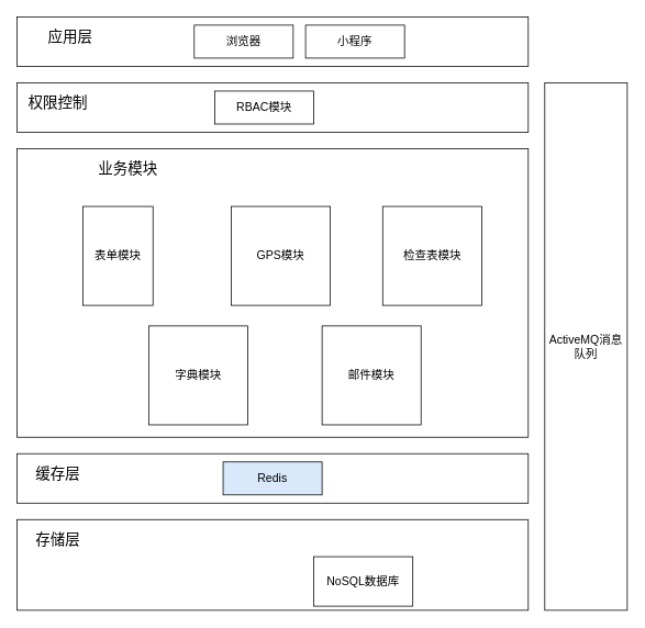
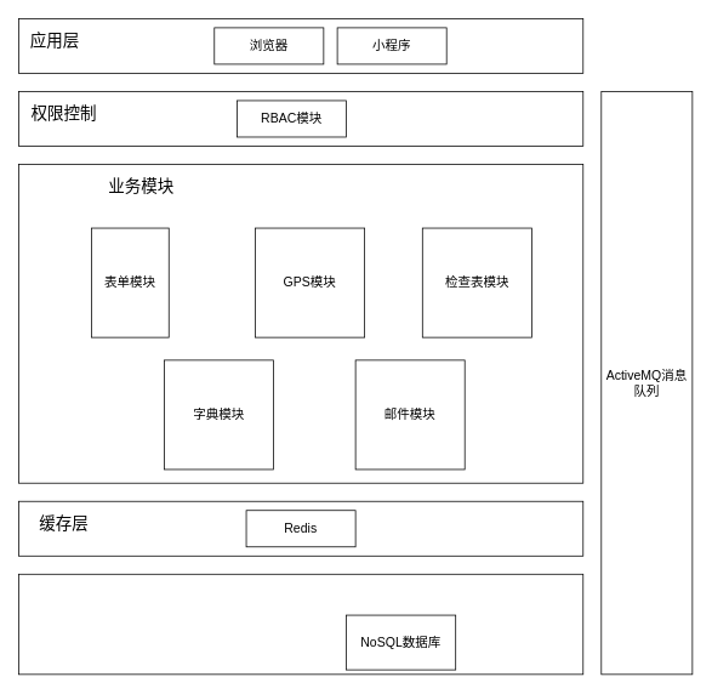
- <mxCell id="21" value="应用层" style="text;html=1;strokeColor=none;fillColor=none;align=center;verticalAlign=middle;whiteSpace=wrap;rounded=0;fontSize=18;" vertex="1" parent="1"><mxGeometry x="45" y="30" width="80" height="30" as="geometry" /></mxCell>
+ <mxCell id="21" value="应用层" style="text;html=1;strokeColor=none;fillColor=none;align=center;verticalAlign=middle;whiteSpace=wrap;rounded=0;fontSize=18;" vertex="1" parent="1"><mxGeometry x="20" y="30" width="80" height="30" as="geometry" /></mxCell>
- <mxCell id="16" value="Redis" style="rounded=0;whiteSpace=wrap;html=1;fontSize=14;fillColor=#dae8fc;" vertex="1" parent="1"><mxGeometry x="270" y="560" width="120" height="40" as="geometry" /></mxCell>
+ <mxCell id="16" value="Redis" style="rounded=0;whiteSpace=wrap;html=1;fontSize=14;" vertex="1" parent="1"><mxGeometry x="270" y="560" width="120" height="40" as="geometry" /></mxCell>
- <mxCell id="18" value="存储层" style="text;html=1;strokeColor=none;fillColor=none;align=center;verticalAlign=middle;whiteSpace=wrap;rounded=0;fontSize=18;" vertex="1" parent="1"><mxGeometry x="30" y="640" width="80" height="30" as="geometry" /></mxCell>
